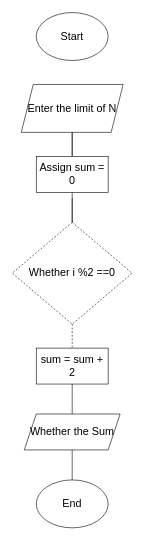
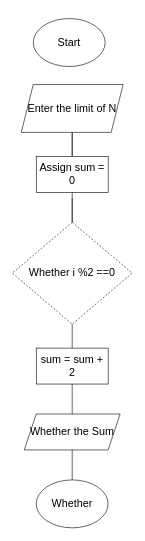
- <mxCell id="2" value="&lt;font style=&quot;font-size: 18px;&quot;&gt;Start&lt;/font&gt;" style="ellipse;whiteSpace=wrap;html=1;" vertex="1" parent="1"><mxGeometry x="60" y="20" width="120" height="80" as="geometry" /></mxCell>
+ <mxCell id="2" value="&lt;font style=&quot;font-size: 18px;&quot;&gt;Start&lt;/font&gt;" style="ellipse;whiteSpace=wrap;html=1;" vertex="1" parent="1"><mxGeometry x="55" y="30" width="120" height="80" as="geometry" /></mxCell>
- <mxCell id="11" value="" style="endArrow=none;html=1;rounded=0;fontSize=18;entryX=0.5;entryY=0;entryDx=0;entryDy=0;exitX=0.5;exitY=1;exitDx=0;exitDy=0;dashed=1;" edge="1" parent="1" source="9" target="10"><mxGeometry width="50" height="50" relative="1" as="geometry"><mxPoint x="110" y="320" as="sourcePoint" /><mxPoint x="160" y="270" as="targetPoint" /><Array as="points" /></mxGeometry></mxCell>
+ <mxCell id="11" value="" style="endArrow=none;html=1;rounded=0;fontSize=18;entryX=0.5;entryY=0;entryDx=0;entryDy=0;exitX=0.5;exitY=1;exitDx=0;exitDy=0;" edge="1" parent="1" source="9" target="10"><mxGeometry width="50" height="50" relative="1" as="geometry"><mxPoint x="110" y="320" as="sourcePoint" /><mxPoint x="160" y="270" as="targetPoint" /><Array as="points" /></mxGeometry></mxCell>
- <mxCell id="14" value="End" style="ellipse;whiteSpace=wrap;html=1;fontSize=18;" vertex="1" parent="1"><mxGeometry x="60" y="800" width="120" height="80" as="geometry" /></mxCell>
+ <mxCell id="14" value="Whether" style="ellipse;whiteSpace=wrap;html=1;fontSize=18;" vertex="1" parent="1"><mxGeometry x="60" y="800" width="120" height="80" as="geometry" /></mxCell>
